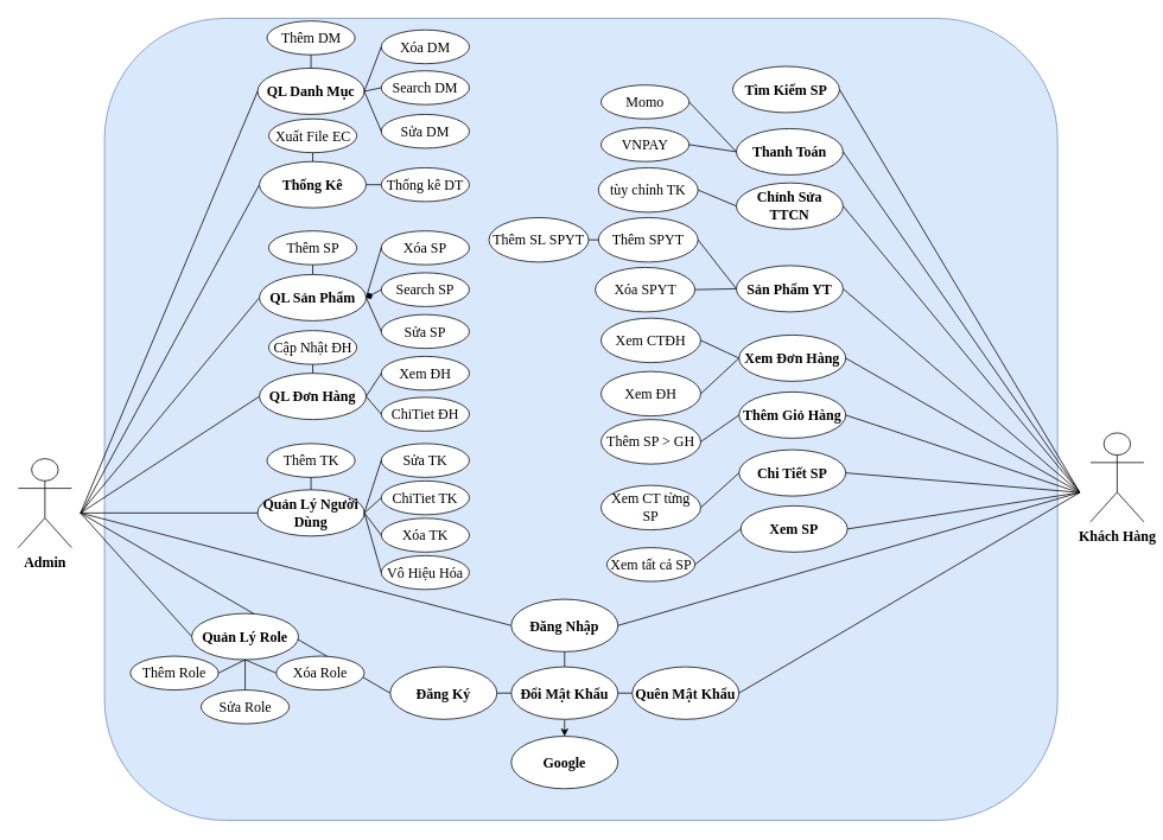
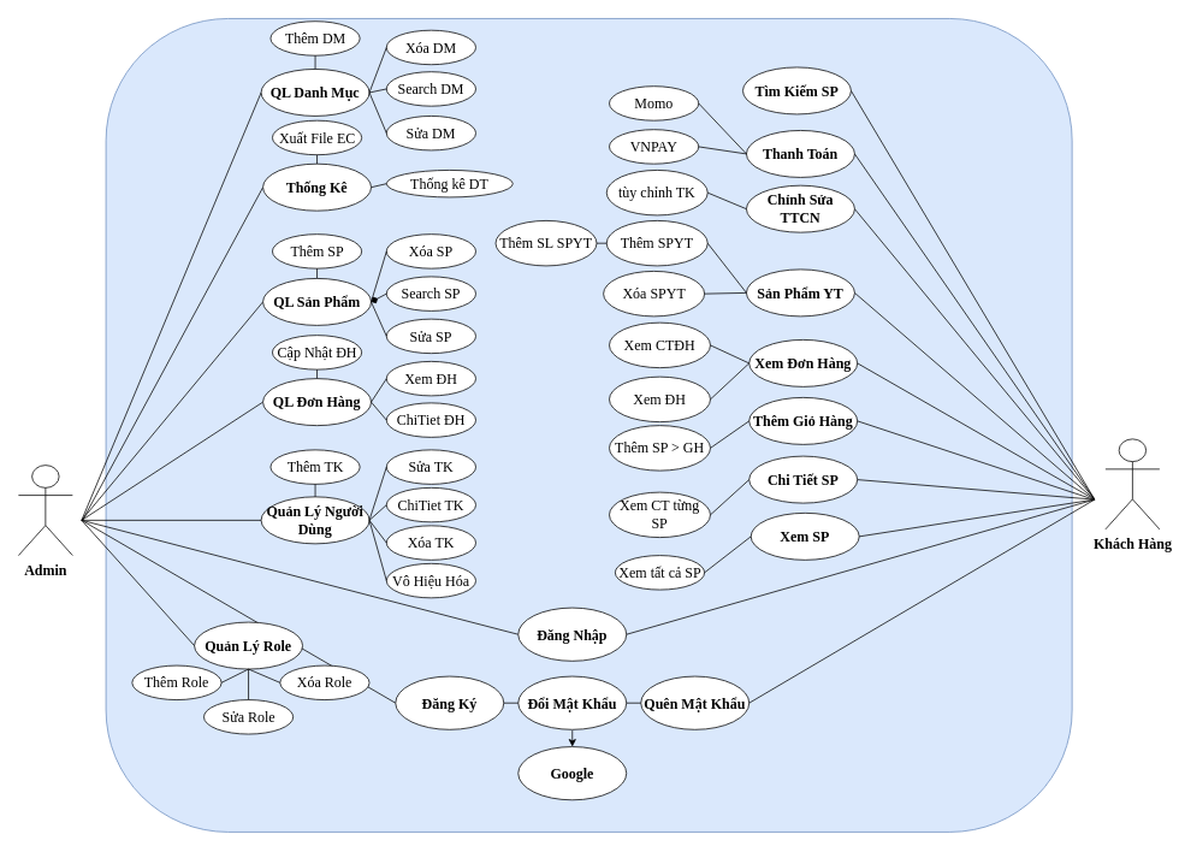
- <mxCell id="36" value="Thống kê DT" style="ellipse;whiteSpace=wrap;html=1;fontFamily=Times New Roman;fontSize=16;" parent="1" vertex="1"><mxGeometry x="428" y="188" width="99" height="38" as="geometry" /></mxCell>
+ <mxCell id="36" value="Thống kê DT" style="ellipse;whiteSpace=wrap;html=1;fontFamily=Times New Roman;fontSize=16;" parent="1" vertex="1"><mxGeometry x="428" y="188" width="140" height="30" as="geometry" /></mxCell>
- <mxCell id="21" value="" style="endArrow=none;html=1;rounded=0;exitX=0.5;exitY=1;exitDx=0;exitDy=0;entryX=0.5;entryY=0;entryDx=0;entryDy=0;fontFamily=Times New Roman;fontSize=16;" parent="1" source="20" target="17" edge="1"><mxGeometry width="50" height="50" relative="1" as="geometry"><mxPoint x="718" y="735" as="sourcePoint" /><mxPoint x="768" y="685" as="targetPoint" /></mxGeometry></mxCell>
